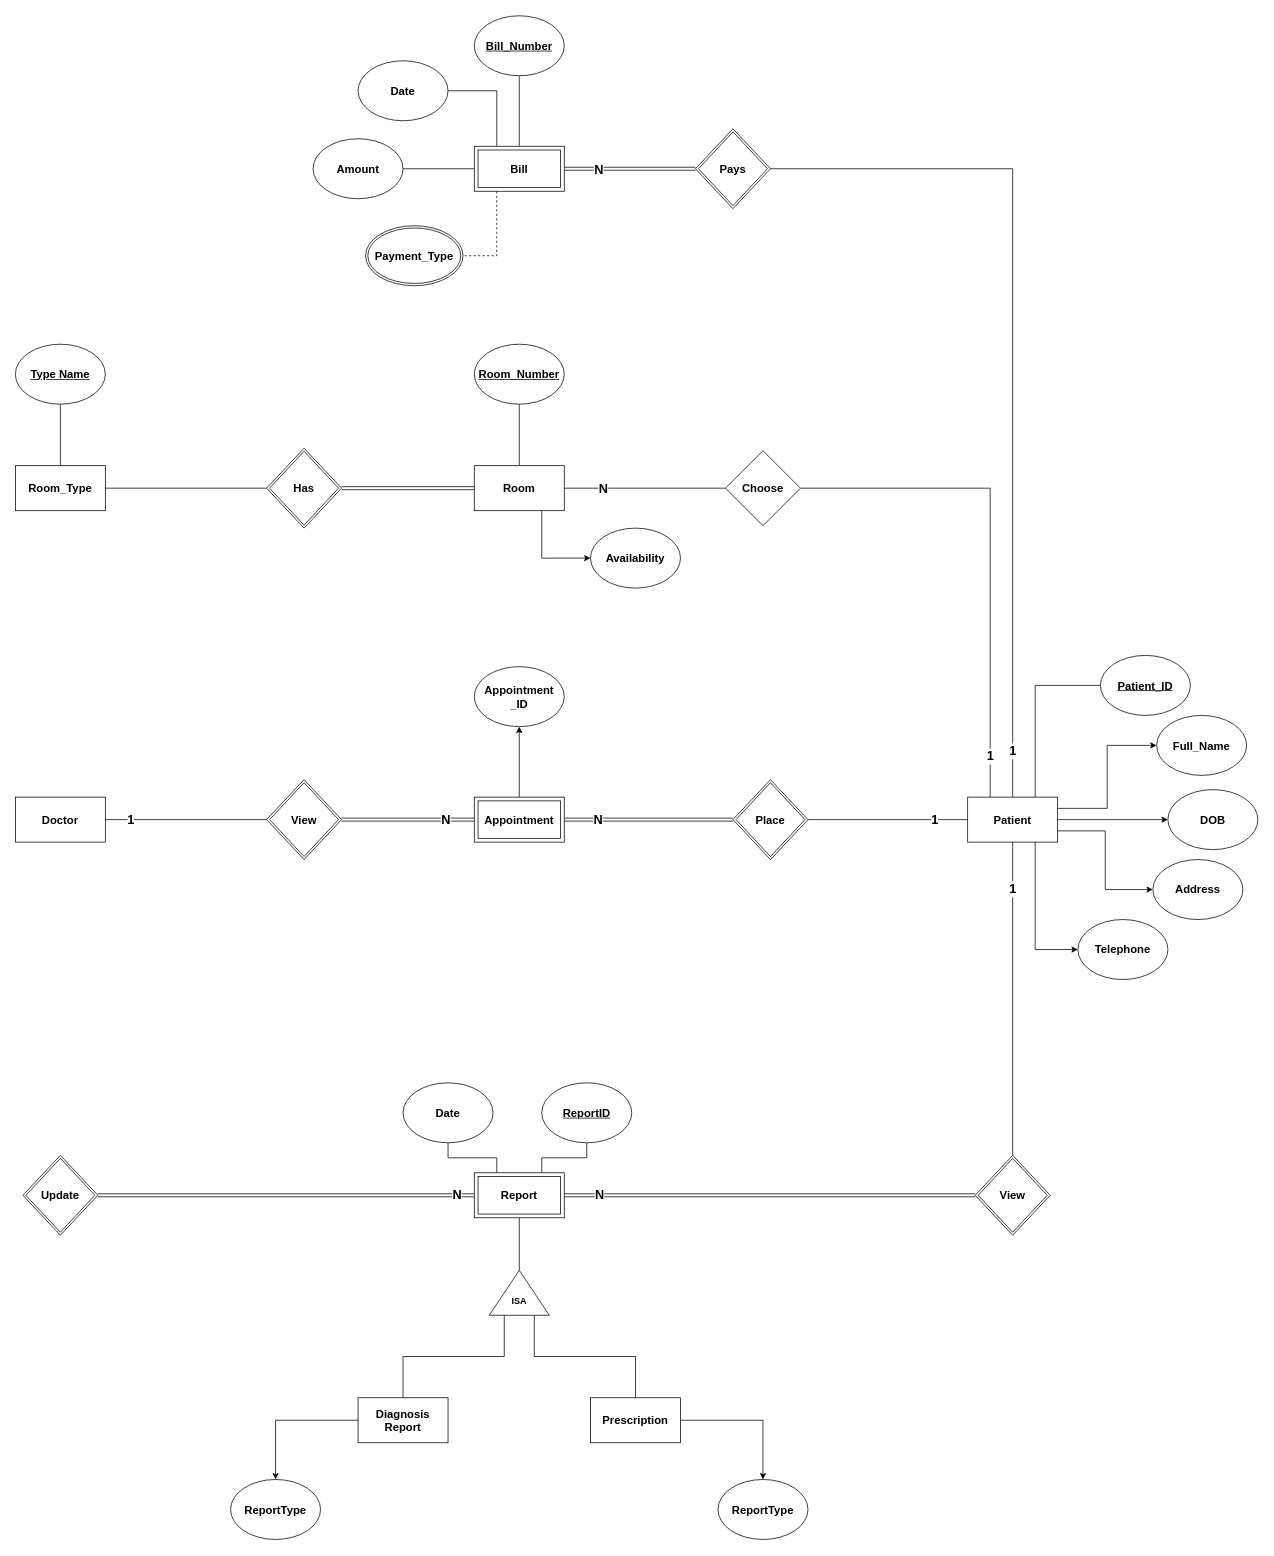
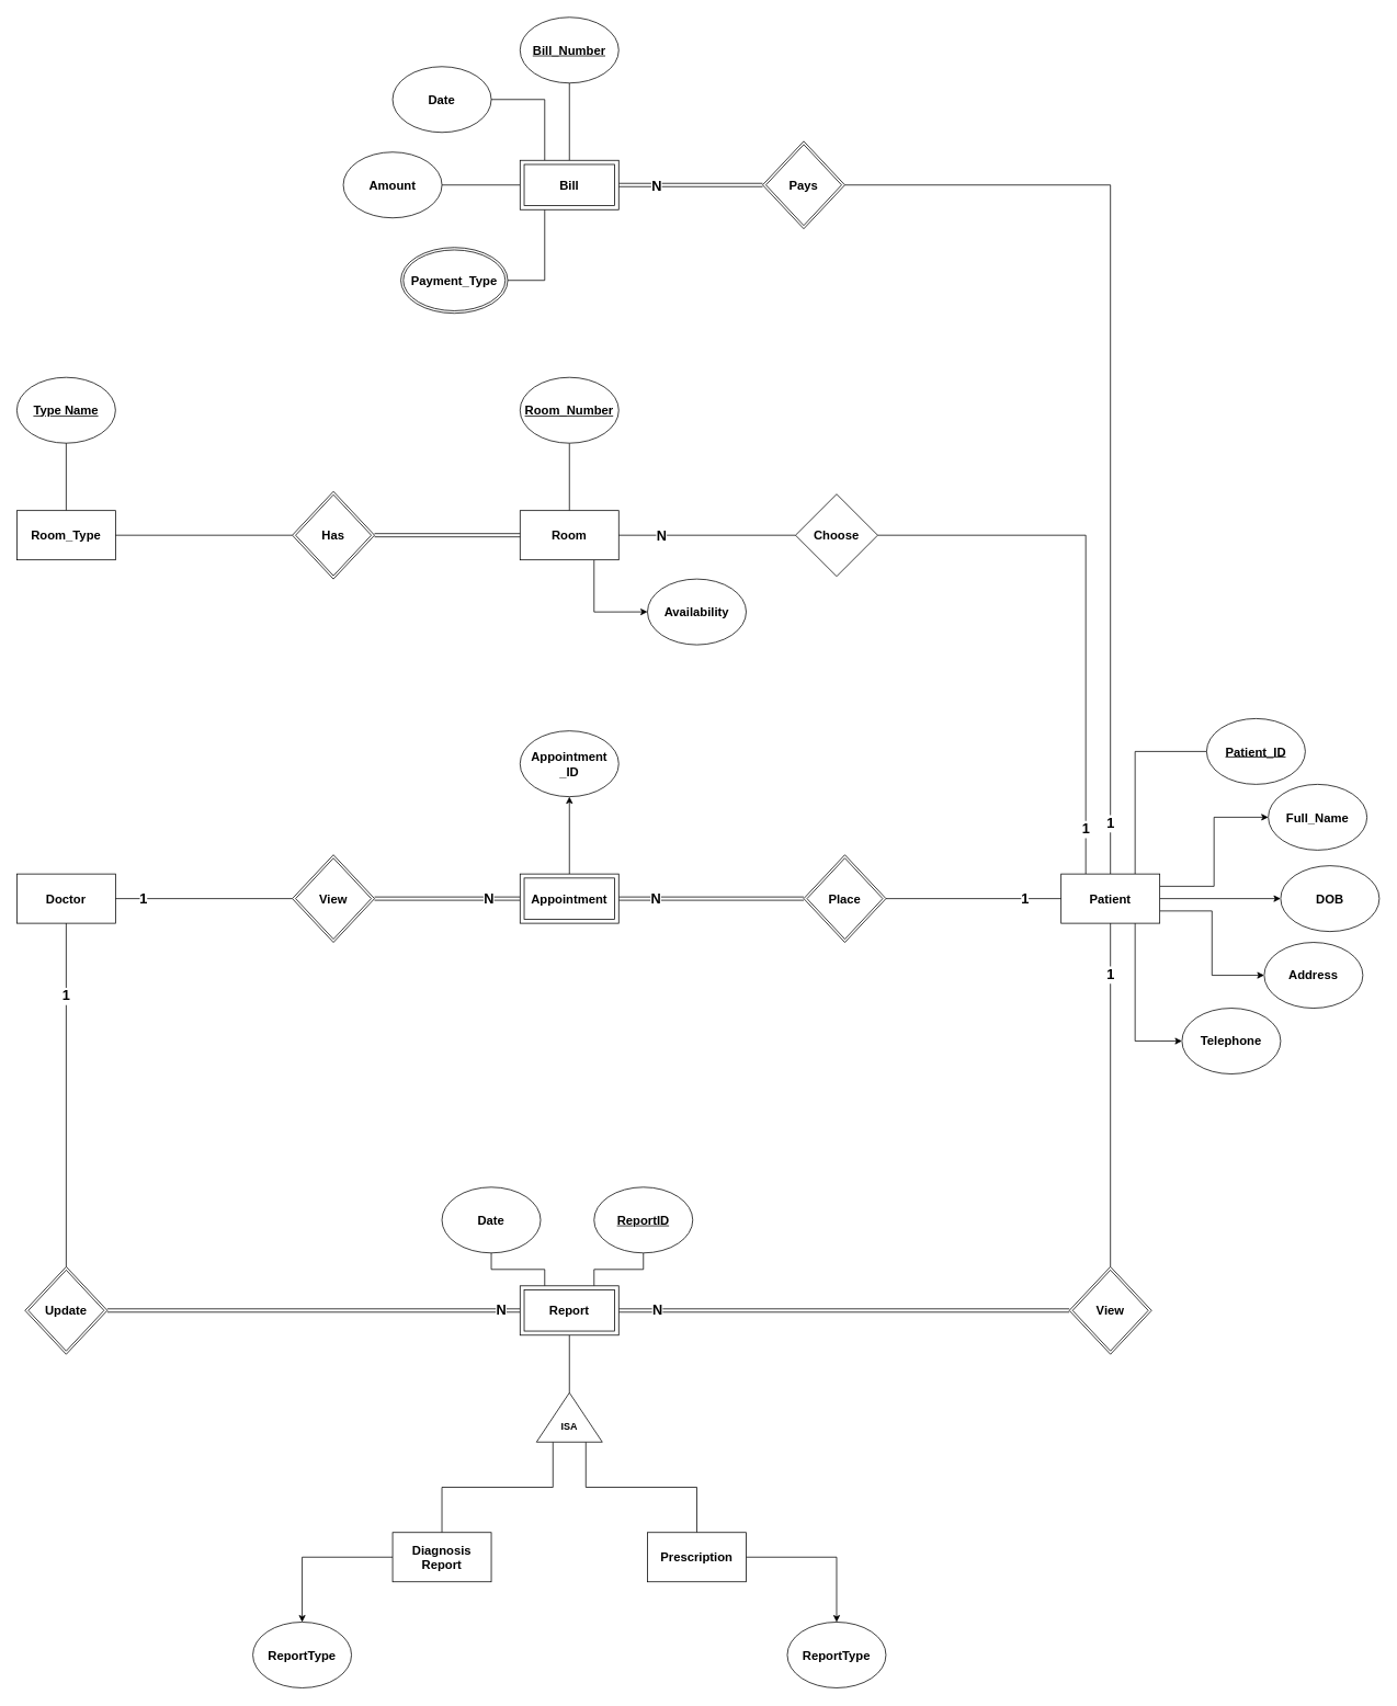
- <mxCell id="59" style="edgeStyle=orthogonalEdgeStyle;rounded=0;orthogonalLoop=1;jettySize=auto;html=1;exitX=0.25;exitY=1;exitDx=0;exitDy=0;entryX=1;entryY=0.5;entryDx=0;entryDy=0;endArrow=none;endFill=0;dashed=1;" edge="1" parent="1" source="60" target="68"><mxGeometry relative="1" as="geometry" /></mxCell>
+ <mxCell id="59" style="edgeStyle=orthogonalEdgeStyle;rounded=0;orthogonalLoop=1;jettySize=auto;html=1;exitX=0.25;exitY=1;exitDx=0;exitDy=0;entryX=1;entryY=0.5;entryDx=0;entryDy=0;endArrow=none;endFill=0;" edge="1" parent="1" source="60" target="68"><mxGeometry relative="1" as="geometry" /></mxCell>
+ <mxCell id="22" style="edgeStyle=orthogonalEdgeStyle;rounded=0;orthogonalLoop=1;jettySize=auto;html=1;exitX=0.5;exitY=0;exitDx=0;exitDy=0;entryX=0.5;entryY=1;entryDx=0;entryDy=0;endArrow=none;endFill=0;" parent="1" source="64" target="2" edge="1"><mxGeometry relative="1" as="geometry"><mxPoint x="80" y="1163" as="targetPoint" /><mxPoint x="80" y="1543" as="sourcePoint" /></mxGeometry></mxCell>
+ <mxCell id="23" value="1" style="edgeLabel;html=1;align=center;verticalAlign=middle;resizable=0;points=[];fontSize=17;fontStyle=1" parent="22" vertex="1" connectable="0"><mxGeometry x="0.589" relative="1" as="geometry"><mxPoint x="-1" y="3" as="offset" /></mxGeometry></mxCell>
